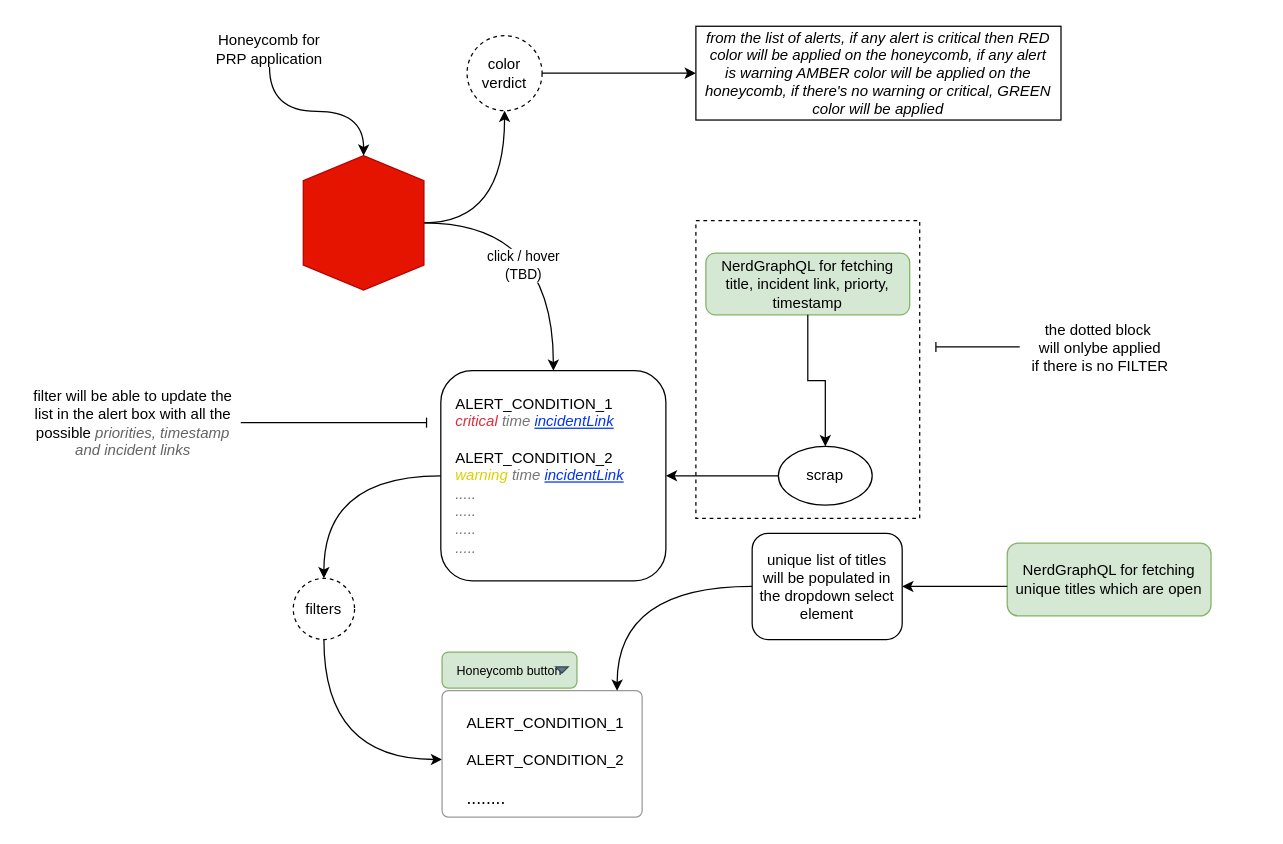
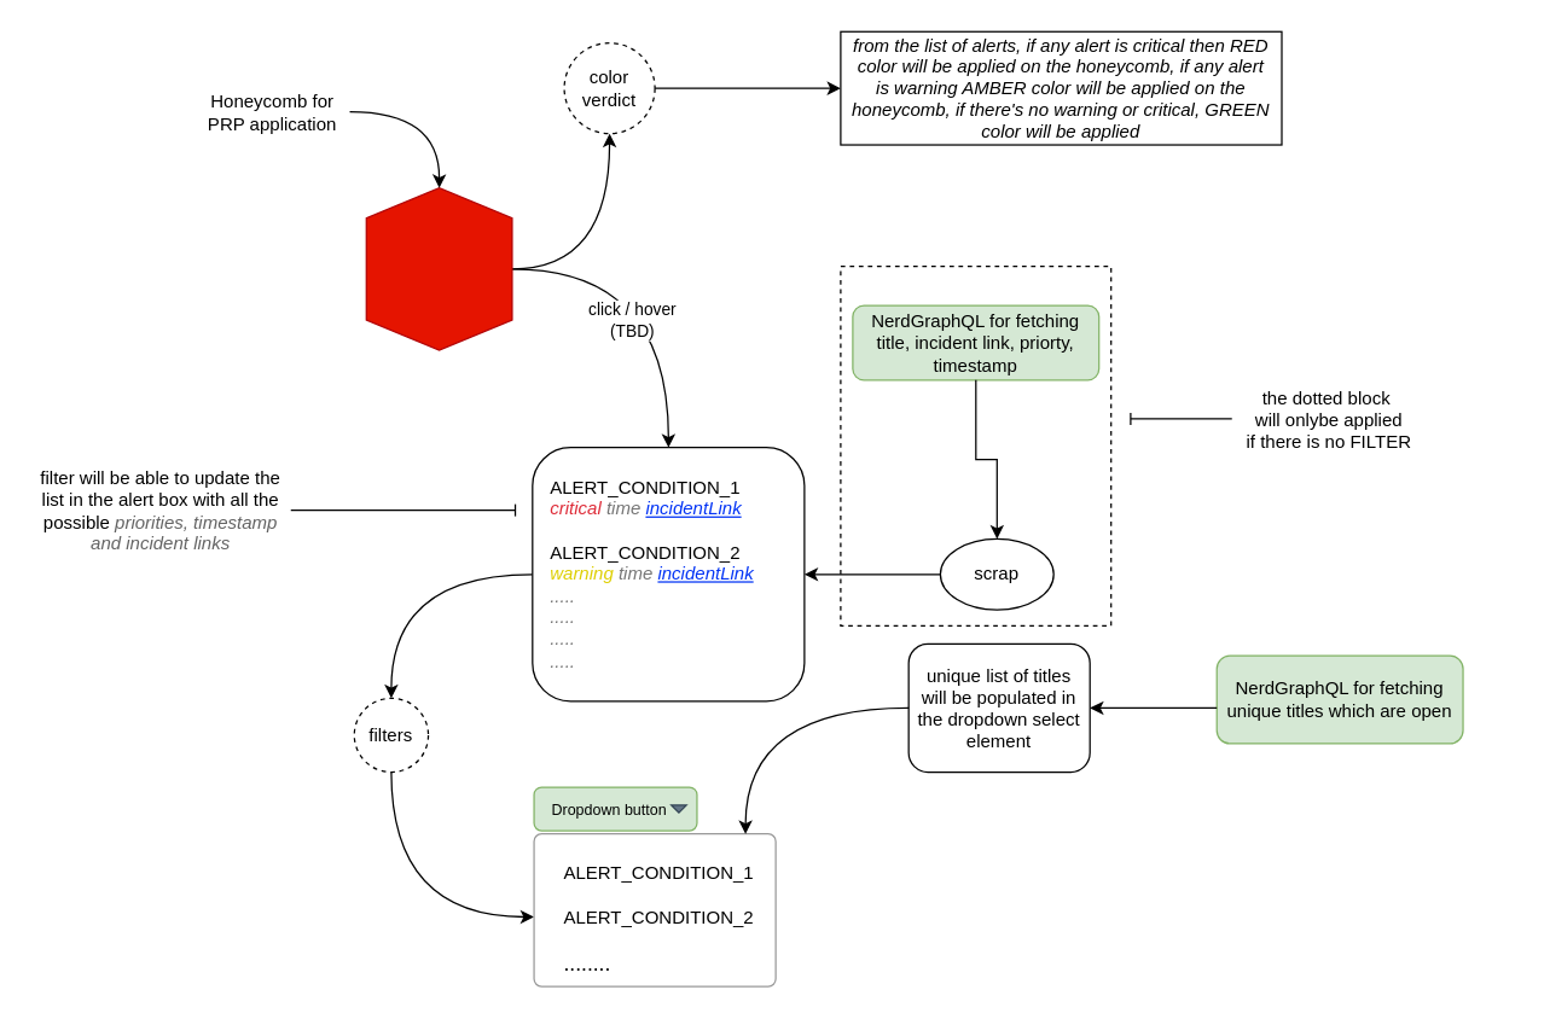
- <mxCell id="8" value="Honeycomb for&lt;div&gt;PRP application&lt;/div&gt;" style="text;html=1;align=center;verticalAlign=middle;whiteSpace=wrap;rounded=0;" vertex="1" parent="1"><mxGeometry x="164" y="24" width="102" height="29" as="geometry" /></mxCell>
+ <mxCell id="8" value="Honeycomb for&lt;div&gt;PRP application&lt;/div&gt;" style="text;html=1;align=center;verticalAlign=middle;whiteSpace=wrap;rounded=0;" vertex="1" parent="1"><mxGeometry x="129" y="59" width="102" height="29" as="geometry" /></mxCell>
- <mxCell id="19" value="&lt;font style=&quot;font-size: 10px;&quot;&gt;Honeycomb button&lt;/font&gt;" style="html=1;shadow=0;dashed=0;shape=mxgraph.bootstrap.rrect;rSize=5;strokeColor=#82b366;strokeWidth=1;fillColor=#d5e8d4;whiteSpace=wrap;align=left;verticalAlign=middle;fontStyle=0;fontSize=14;spacingLeft=10;" vertex="1" parent="18"><mxGeometry width="107.882" height="28.758" as="geometry" /></mxCell>
+ <mxCell id="19" value="&lt;font style=&quot;font-size: 10px;&quot;&gt;Dropdown button&lt;/font&gt;" style="html=1;shadow=0;dashed=0;shape=mxgraph.bootstrap.rrect;rSize=5;strokeColor=#82b366;strokeWidth=1;fillColor=#d5e8d4;whiteSpace=wrap;align=left;verticalAlign=middle;fontStyle=0;fontSize=14;spacingLeft=10;" vertex="1" parent="18"><mxGeometry width="107.882" height="28.758" as="geometry" /></mxCell>
